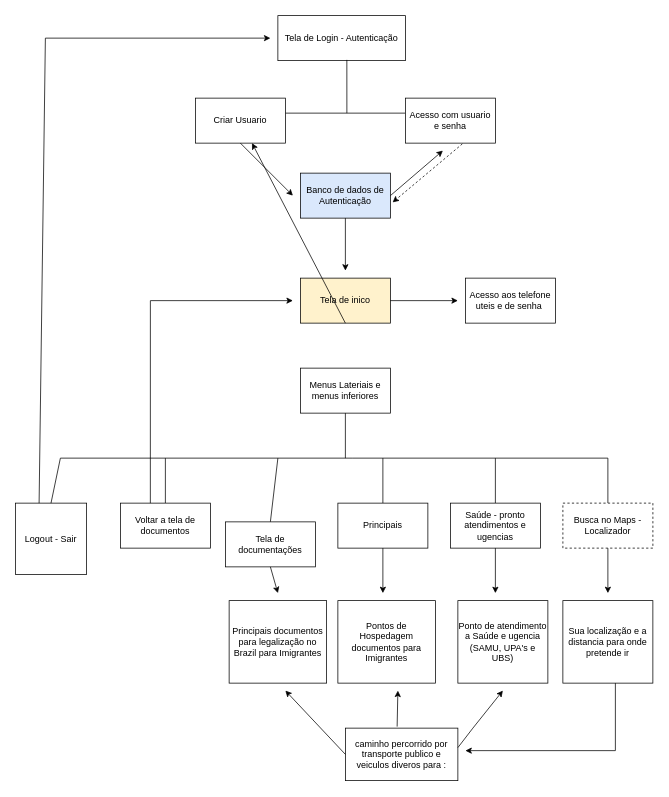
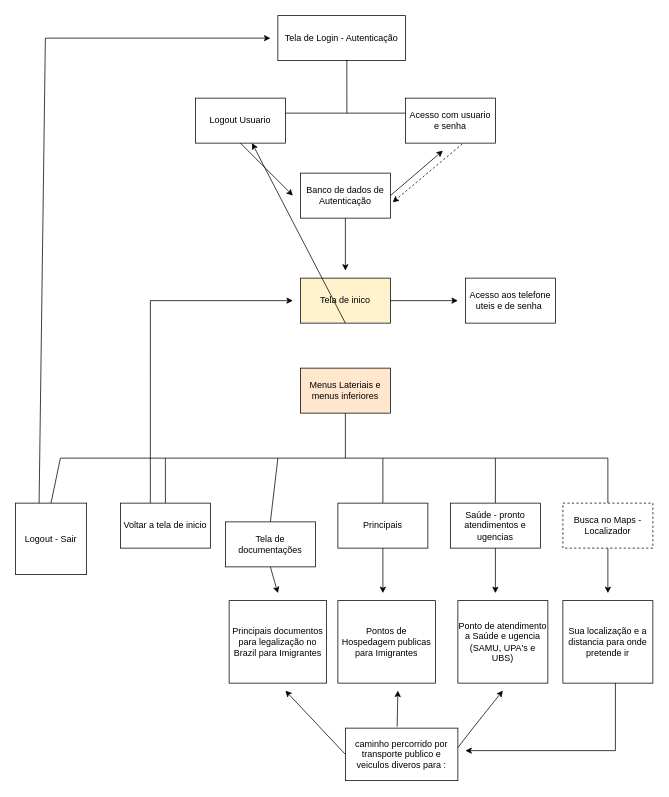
- <mxCell id="6" value="Criar Usuario" style="rounded=0;whiteSpace=wrap;html=1;" vertex="1" parent="1"><mxGeometry x="260" y="130" width="120" height="60" as="geometry" /></mxCell>
+ <mxCell id="6" value="Logout Usuario" style="rounded=0;whiteSpace=wrap;html=1;" vertex="1" parent="1"><mxGeometry x="260" y="130" width="120" height="60" as="geometry" /></mxCell>
- <mxCell id="7" value="Banco de dados de Autenticação" style="rounded=0;whiteSpace=wrap;html=1;fillColor=#dae8fc;" vertex="1" parent="1"><mxGeometry x="400" y="230" width="120" height="60" as="geometry" /></mxCell>
+ <mxCell id="7" value="Banco de dados de Autenticação" style="rounded=0;whiteSpace=wrap;html=1;" vertex="1" parent="1"><mxGeometry x="400" y="230" width="120" height="60" as="geometry" /></mxCell>
- <mxCell id="14" value="Menus Lateriais e menus inferiores" style="rounded=0;whiteSpace=wrap;html=1;" vertex="1" parent="1"><mxGeometry x="400" y="490" width="120" height="60" as="geometry" /></mxCell>
+ <mxCell id="14" value="Menus Lateriais e menus inferiores" style="rounded=0;whiteSpace=wrap;html=1;fillColor=#ffe6cc;" vertex="1" parent="1"><mxGeometry x="400" y="490" width="120" height="60" as="geometry" /></mxCell>
- <mxCell id="20" value="Voltar a tela de documentos" style="rounded=0;whiteSpace=wrap;html=1;" vertex="1" parent="1"><mxGeometry x="160" y="670" width="120" height="60" as="geometry" /></mxCell>
+ <mxCell id="20" value="Voltar a tela de inicio" style="rounded=0;whiteSpace=wrap;html=1;" vertex="1" parent="1"><mxGeometry x="160" y="670" width="120" height="60" as="geometry" /></mxCell>
- <mxCell id="38" value="Pontos de Hospedagem documentos para Imigrantes" style="rounded=0;whiteSpace=wrap;html=1;" vertex="1" parent="1"><mxGeometry x="450" y="800" width="130" height="110" as="geometry" /></mxCell>
+ <mxCell id="38" value="Pontos de Hospedagem publicas para Imigrantes" style="rounded=0;whiteSpace=wrap;html=1;" vertex="1" parent="1"><mxGeometry x="450" y="800" width="130" height="110" as="geometry" /></mxCell>
